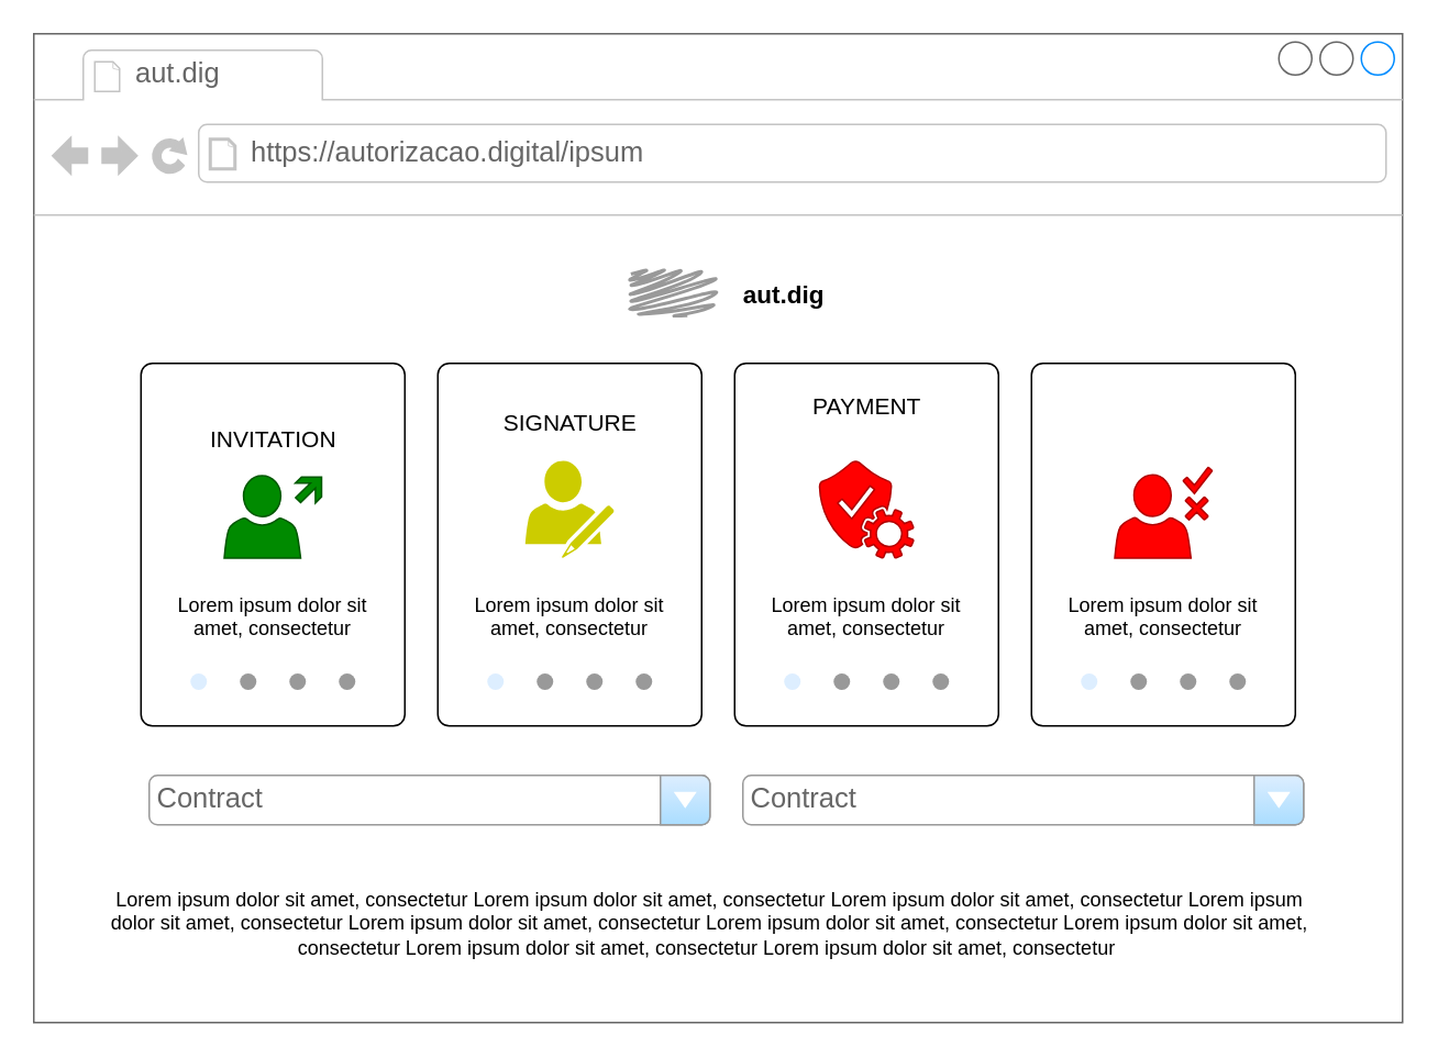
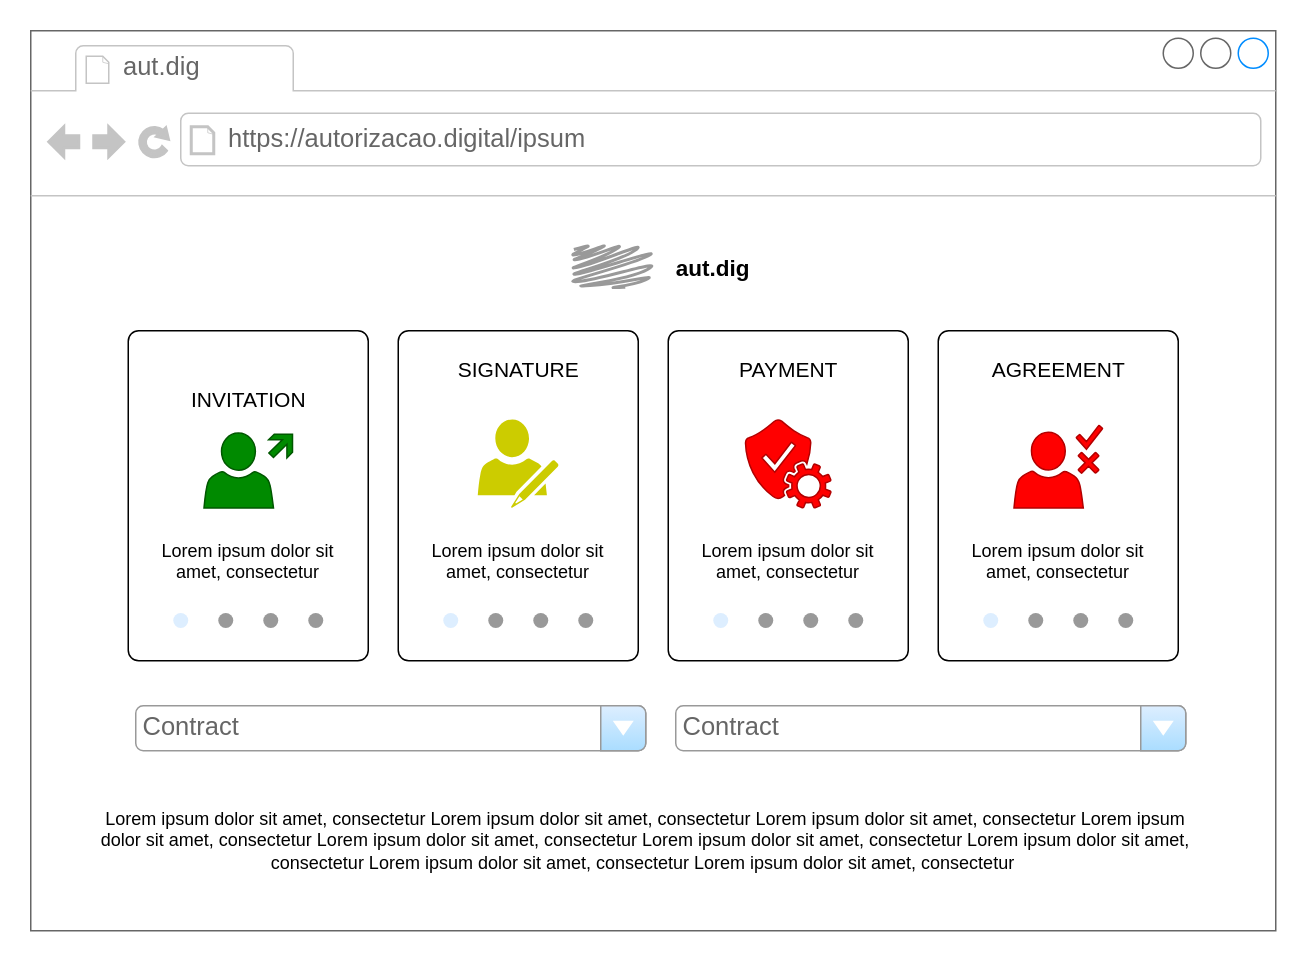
+ <mxCell id="23" value="&lt;span style=&quot;font-weight: normal&quot;&gt;AGREEMENT&lt;/span&gt;" style="text;strokeColor=none;fillColor=none;html=1;fontSize=14;fontStyle=1;verticalAlign=middle;align=center;" parent="8" vertex="1"><mxGeometry x="550.667" y="11.88" width="138.667" height="27.5" as="geometry" /></mxCell>
- <mxCell id="15" value="&lt;span style=&quot;font-weight: normal&quot;&gt;SIGNATURE&lt;/span&gt;" style="text;strokeColor=none;fillColor=none;html=1;fontSize=14;fontStyle=1;verticalAlign=middle;align=center;" parent="8" vertex="1"><mxGeometry x="190.667" y="21.88" width="138.667" height="27.5" as="geometry" /></mxCell>
+ <mxCell id="15" value="&lt;span style=&quot;font-weight: normal&quot;&gt;SIGNATURE&lt;/span&gt;" style="text;strokeColor=none;fillColor=none;html=1;fontSize=14;fontStyle=1;verticalAlign=middle;align=center;" parent="8" vertex="1"><mxGeometry x="190.667" y="11.88" width="138.667" height="27.5" as="geometry" /></mxCell>
